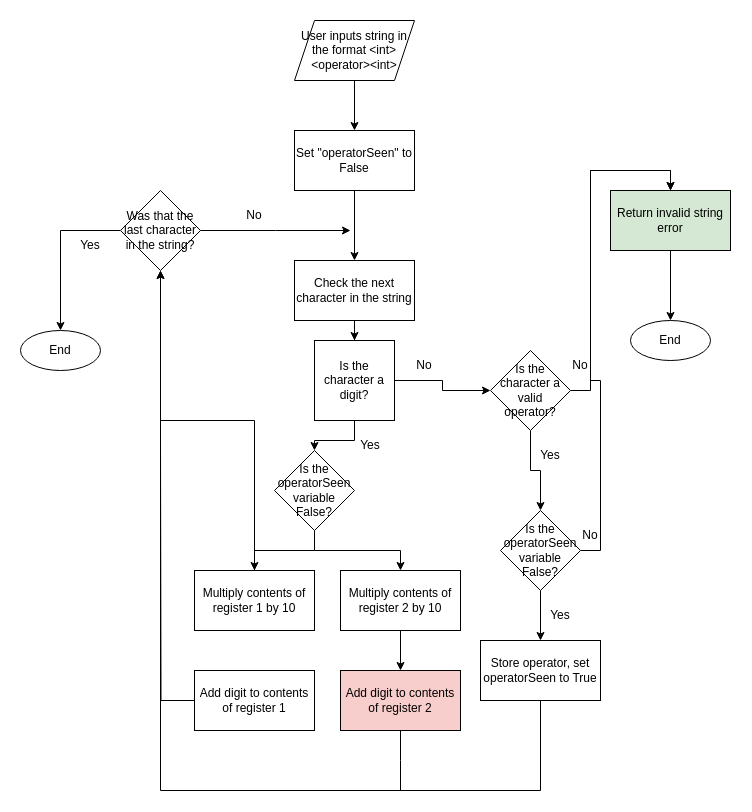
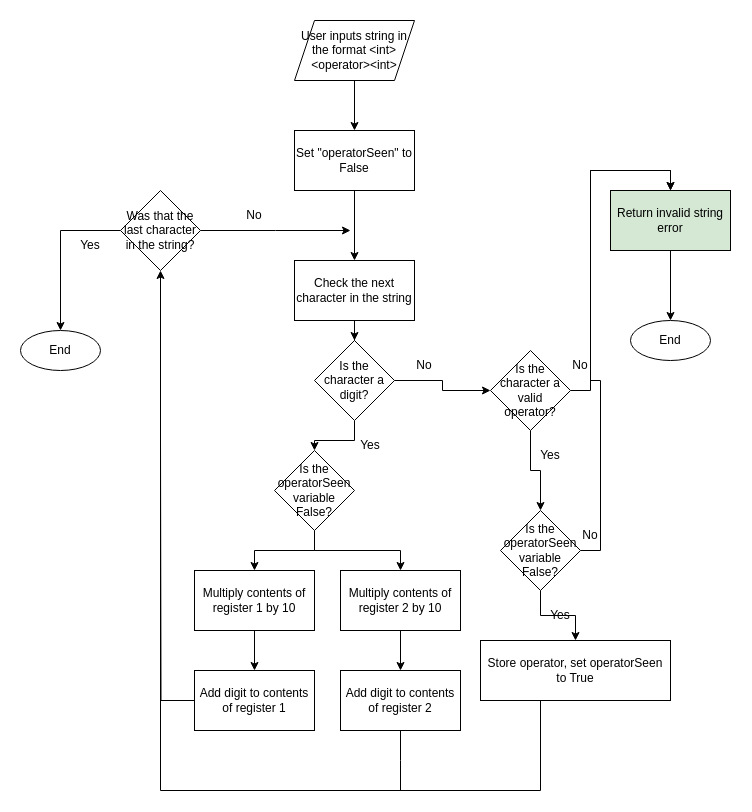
- <mxCell id="6" value="Is the character a digit?" style="whiteSpace=wrap;html=1;rounded=0;" vertex="1" parent="1"><mxGeometry x="314" y="340" width="80" height="80" as="geometry" /></mxCell>
+ <mxCell id="6" value="Is the character a digit?" style="rhombus;whiteSpace=wrap;html=1;" vertex="1" parent="1"><mxGeometry x="314" y="340" width="80" height="80" as="geometry" /></mxCell>
- <mxCell id="25" style="edgeStyle=orthogonalEdgeStyle;rounded=0;orthogonalLoop=1;jettySize=auto;html=1;" edge="1" parent="1" source="26" target="35"><mxGeometry relative="1" as="geometry" /></mxCell>
+ <mxCell id="25" style="edgeStyle=orthogonalEdgeStyle;rounded=0;orthogonalLoop=1;jettySize=auto;html=1;entryX=0.5;entryY=0;entryDx=0;entryDy=0;" edge="1" parent="1" source="26" target="28"><mxGeometry relative="1" as="geometry" /></mxCell>
- <mxCell id="21" value="Store operator, set operatorSeen to True" style="rounded=0;whiteSpace=wrap;html=1;" vertex="1" parent="1"><mxGeometry x="480" y="640" width="120" height="60" as="geometry" /></mxCell>
+ <mxCell id="21" value="Store operator, set operatorSeen to True" style="rounded=0;whiteSpace=wrap;html=1;" vertex="1" parent="1"><mxGeometry x="480" y="640" width="190" height="60" as="geometry" /></mxCell>
- <mxCell id="32" value="Add digit to contents of register 2" style="rounded=0;whiteSpace=wrap;html=1;fillColor=#f8cecc;" vertex="1" parent="1"><mxGeometry x="340" y="670" width="120" height="60" as="geometry" /></mxCell>
+ <mxCell id="32" value="Add digit to contents of register 2" style="rounded=0;whiteSpace=wrap;html=1;" vertex="1" parent="1"><mxGeometry x="340" y="670" width="120" height="60" as="geometry" /></mxCell>
